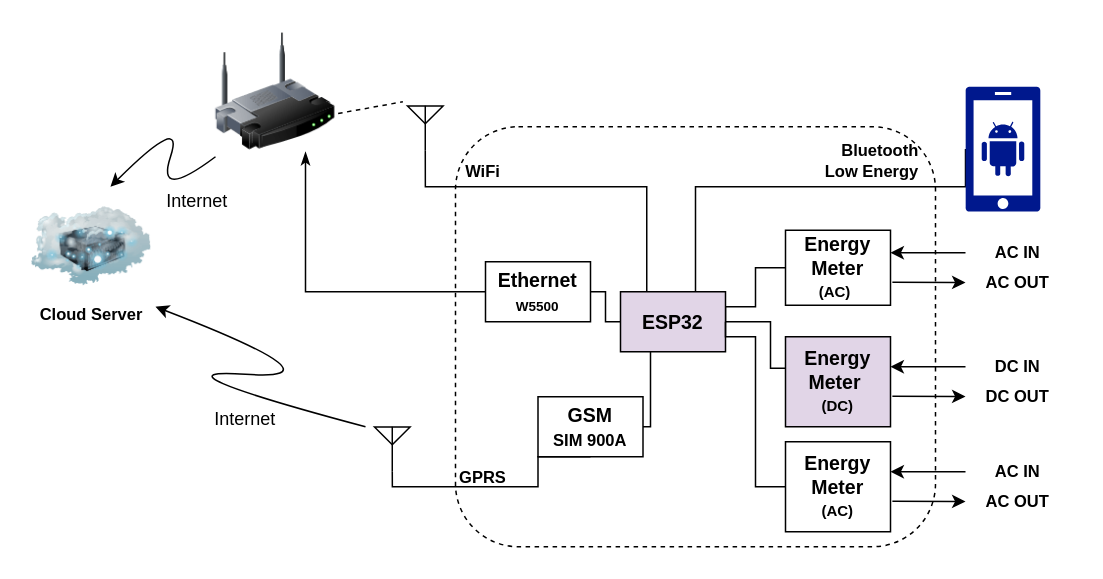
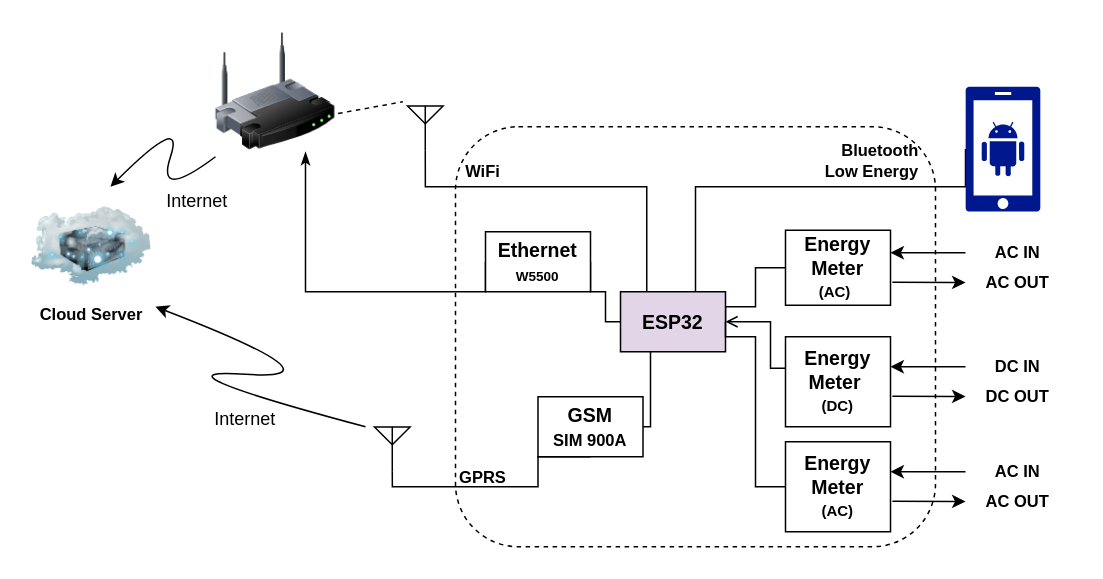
- <mxCell id="12" value="Ethernet&lt;br&gt;&lt;font style=&quot;font-size: 9px;&quot;&gt;W5500&lt;/font&gt;" style="rounded=0;whiteSpace=wrap;html=1;fontStyle=1;fontSize=13;" parent="1" vertex="1"><mxGeometry x="323" y="174" width="70" height="40" as="geometry" /></mxCell>
+ <mxCell id="12" value="Ethernet&lt;br&gt;&lt;font style=&quot;font-size: 9px;&quot;&gt;W5500&lt;/font&gt;" style="rounded=0;whiteSpace=wrap;html=1;fontStyle=1;fontSize=13;" parent="1" vertex="1"><mxGeometry x="323" y="154" width="70" height="40" as="geometry" /></mxCell>
- <mxCell id="19" style="edgeStyle=orthogonalEdgeStyle;rounded=0;orthogonalLoop=1;jettySize=auto;html=1;exitX=0.019;exitY=0.427;exitDx=0;exitDy=0;entryX=1;entryY=0.5;entryDx=0;entryDy=0;fontSize=11;endArrow=none;endFill=0;exitPerimeter=0;" parent="1" source="29" target="6" edge="1"><mxGeometry relative="1" as="geometry"><mxPoint x="523" y="284" as="sourcePoint" /><Array as="points"><mxPoint x="524" y="245" /><mxPoint x="513" y="245" /><mxPoint x="513" y="214" /></Array></mxGeometry></mxCell>
+ <mxCell id="19" style="edgeStyle=orthogonalEdgeStyle;rounded=0;orthogonalLoop=1;jettySize=auto;html=1;exitX=0.019;exitY=0.427;exitDx=0;exitDy=0;entryX=1;entryY=0.5;entryDx=0;entryDy=0;fontSize=11;endArrow=open;endFill=0;exitPerimeter=0;" parent="1" source="29" target="6" edge="1"><mxGeometry relative="1" as="geometry"><mxPoint x="523" y="284" as="sourcePoint" /><Array as="points"><mxPoint x="524" y="245" /><mxPoint x="513" y="245" /><mxPoint x="513" y="214" /></Array></mxGeometry></mxCell>
- <mxCell id="29" value="Energy Meter&amp;nbsp;&lt;br&gt;&lt;span style=&quot;font-size: 10px;&quot;&gt;(DC)&lt;/span&gt;" style="rounded=0;whiteSpace=wrap;html=1;fontStyle=1;fontSize=13;fillColor=#e1d5e7;" parent="1" vertex="1"><mxGeometry x="523" y="224" width="70" height="60" as="geometry" /></mxCell>
+ <mxCell id="29" value="Energy Meter&amp;nbsp;&lt;br&gt;&lt;span style=&quot;font-size: 10px;&quot;&gt;(DC)&lt;/span&gt;" style="rounded=0;whiteSpace=wrap;html=1;fontStyle=1;fontSize=13;" parent="1" vertex="1"><mxGeometry x="523" y="224" width="70" height="60" as="geometry" /></mxCell>
